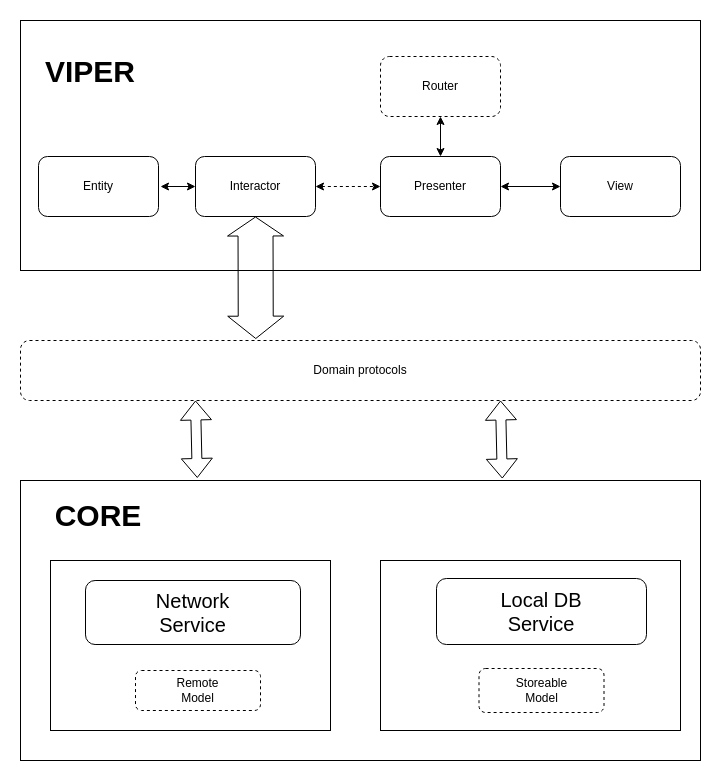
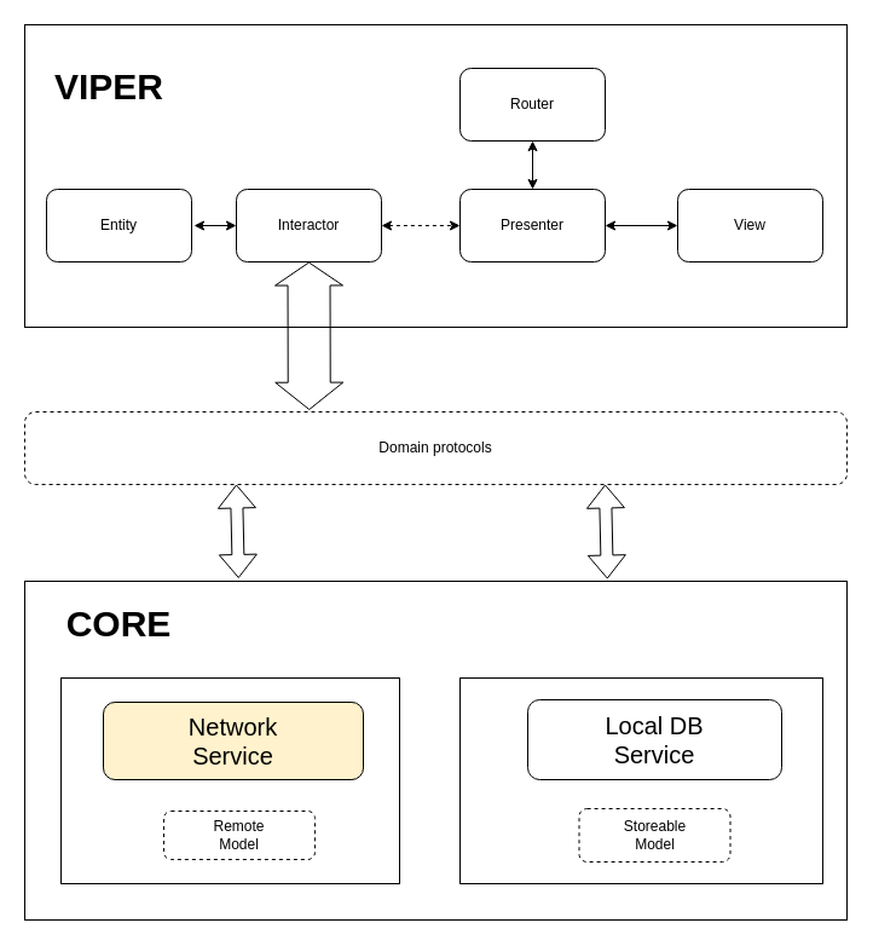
- <mxCell id="3" value="Router" style="rounded=1;whiteSpace=wrap;html=1;dashed=1;" vertex="1" parent="1"><mxGeometry x="380" y="56" width="120" height="60" as="geometry" /></mxCell>
+ <mxCell id="3" value="Router" style="rounded=1;whiteSpace=wrap;html=1;" vertex="1" parent="1"><mxGeometry x="380" y="56" width="120" height="60" as="geometry" /></mxCell>
- <mxCell id="20" value="Network&lt;br style=&quot;font-size: 20px;&quot;&gt;Service" style="rounded=1;whiteSpace=wrap;html=1;fontSize=20;" vertex="1" parent="1"><mxGeometry x="85" y="580" width="215" height="64" as="geometry" /></mxCell>
+ <mxCell id="20" value="Network&lt;br style=&quot;font-size: 20px;&quot;&gt;Service" style="rounded=1;whiteSpace=wrap;html=1;fontSize=20;fillColor=#fff2cc;" vertex="1" parent="1"><mxGeometry x="85" y="580" width="215" height="64" as="geometry" /></mxCell>
